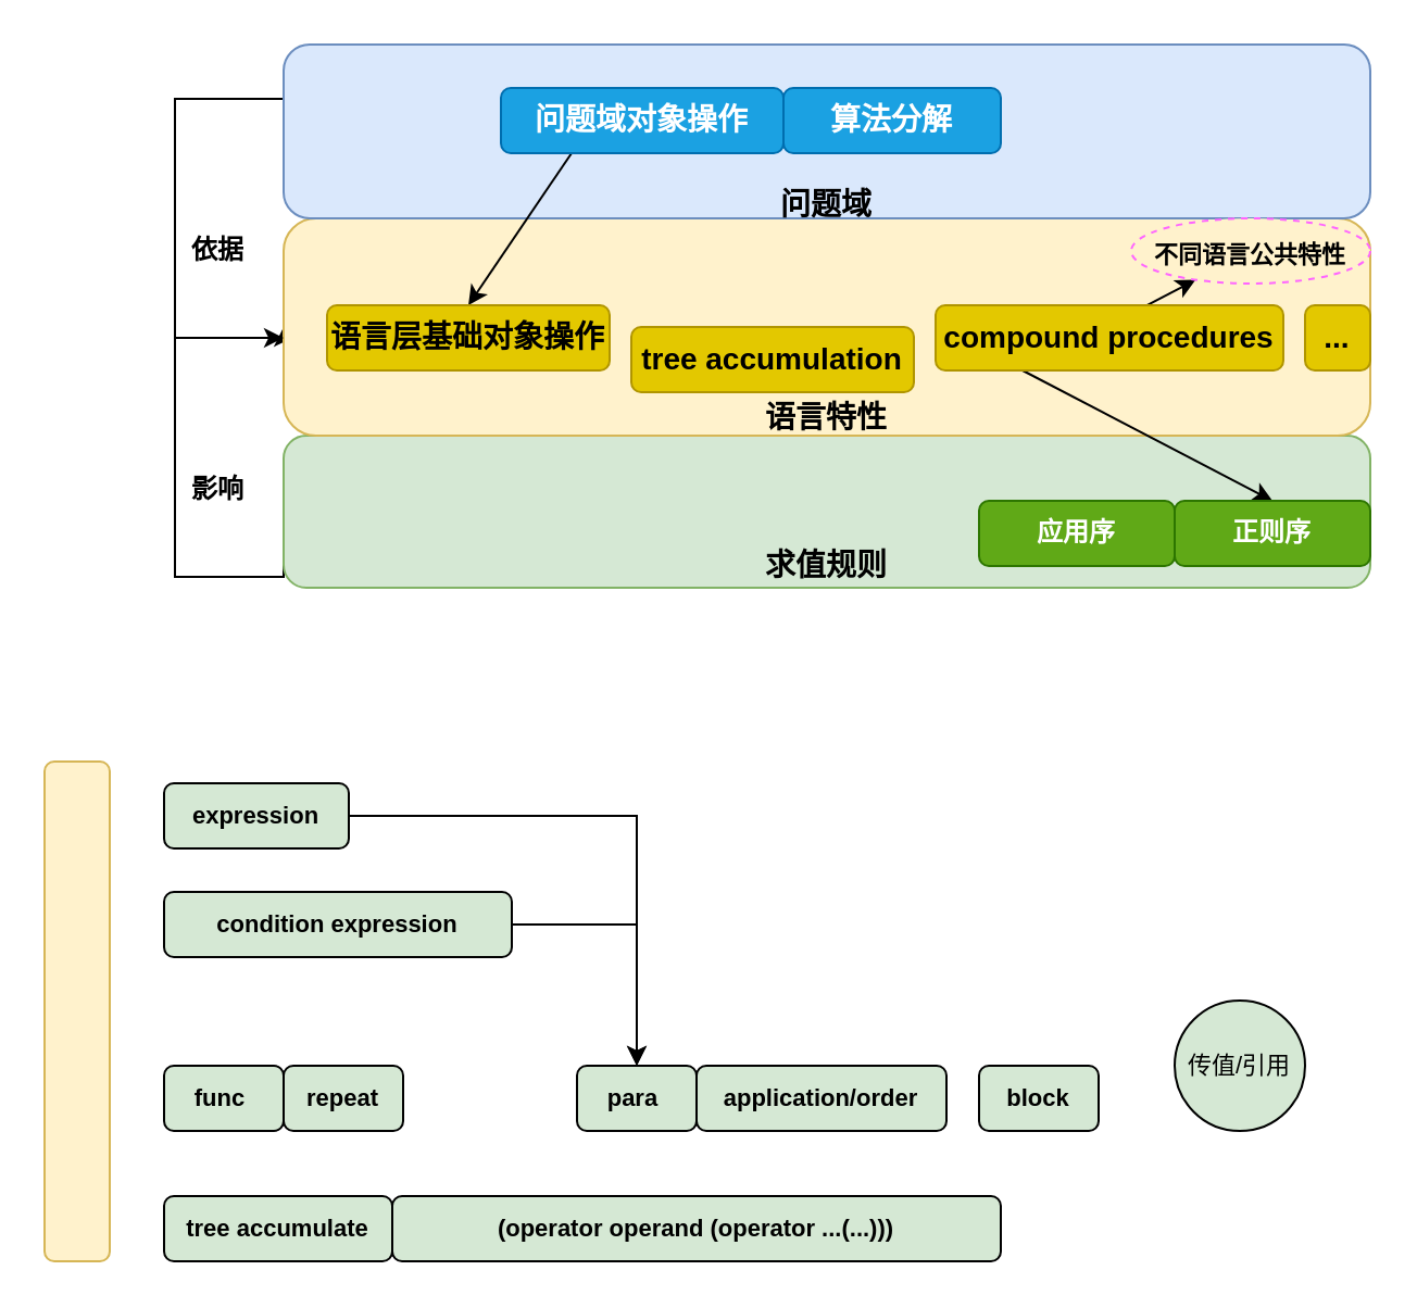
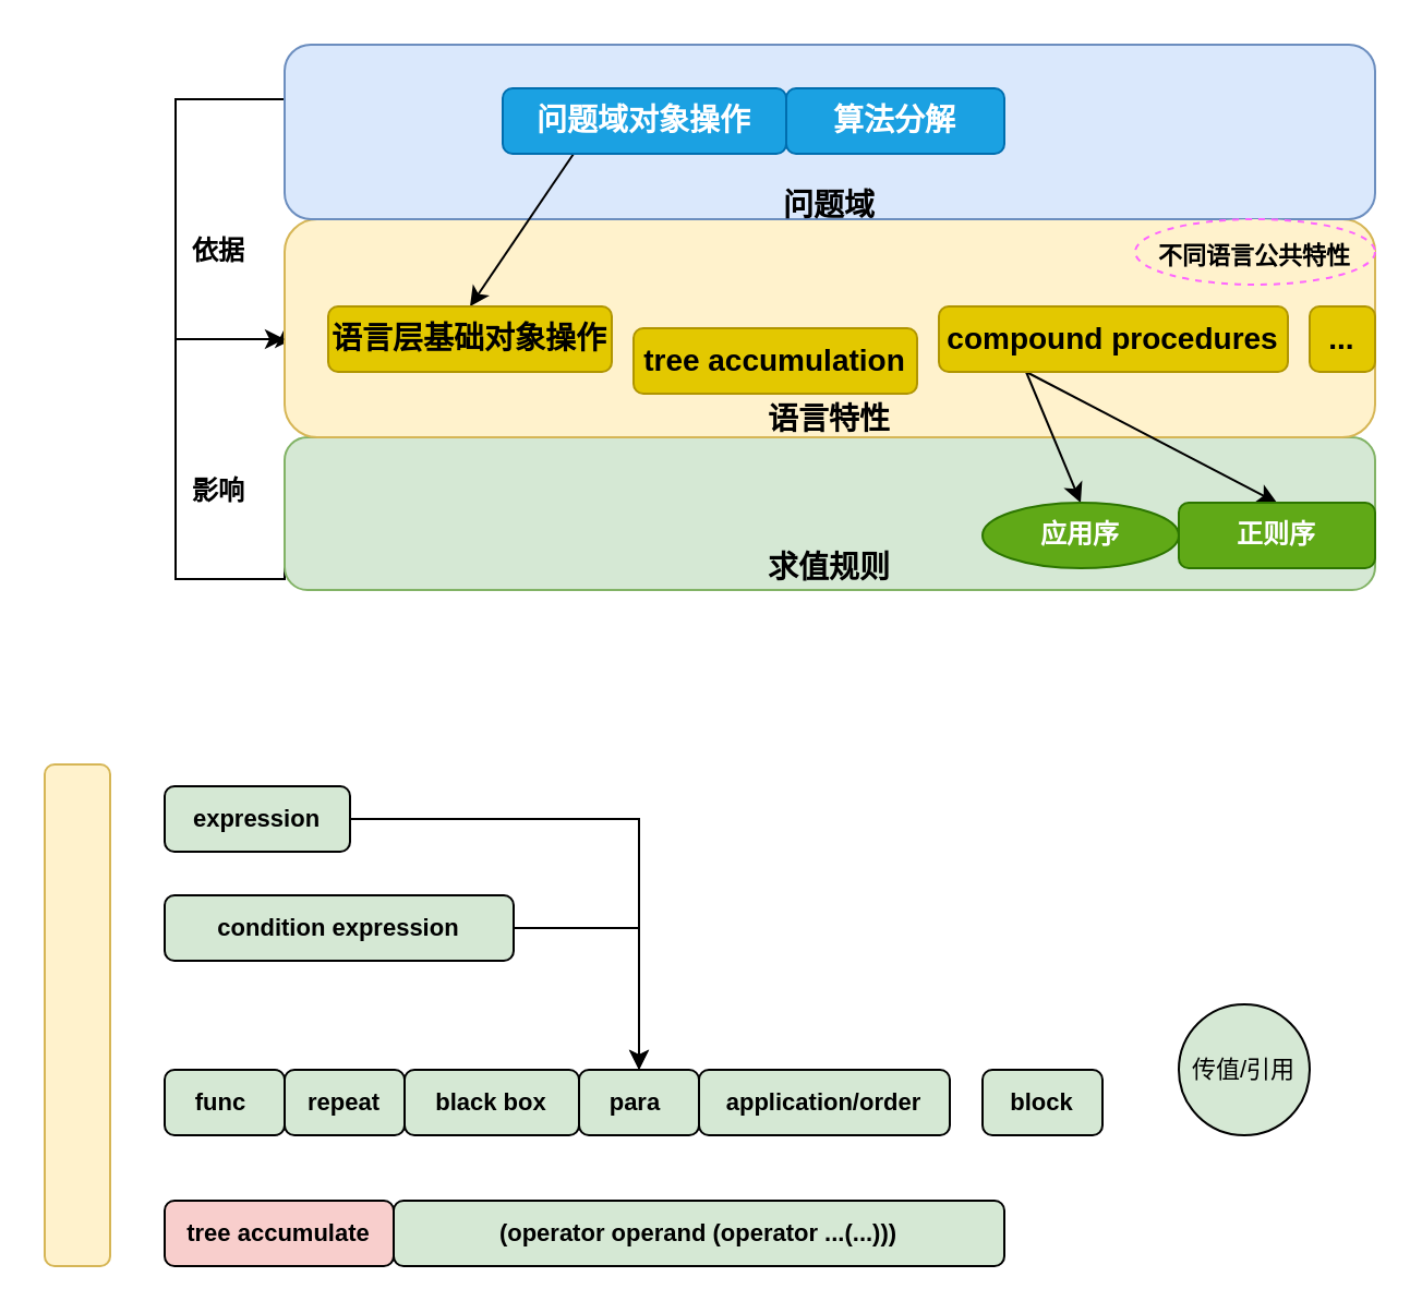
- <mxCell id="12" style="edgeStyle=none;rounded=0;orthogonalLoop=1;jettySize=auto;html=1;exitX=0.25;exitY=1;exitDx=0;exitDy=0;" parent="1" source="14" target="20" edge="1"><mxGeometry relative="1" as="geometry" /></mxCell>
+ <mxCell id="12" style="edgeStyle=none;rounded=0;orthogonalLoop=1;jettySize=auto;html=1;exitX=0.25;exitY=1;exitDx=0;exitDy=0;entryX=0.5;entryY=0;entryDx=0;entryDy=0;" parent="1" source="14" target="15" edge="1"><mxGeometry relative="1" as="geometry" /></mxCell>
- <mxCell id="15" value="&lt;b&gt;应用序&lt;/b&gt;" style="rounded=1;whiteSpace=wrap;html=1;fillColor=#60a917;fontColor=#ffffff;strokeColor=#2D7600;" parent="1" vertex="1"><mxGeometry x="450" y="230" width="90" height="30" as="geometry" /></mxCell>
+ <mxCell id="15" value="&lt;b&gt;应用序&lt;/b&gt;" style="ellipse;whiteSpace=wrap;html=1;fillColor=#60a917;fontColor=#ffffff;strokeColor=#2D7600;" parent="1" vertex="1"><mxGeometry x="450" y="230" width="90" height="30" as="geometry" /></mxCell>
+ <mxCell id="30" value="&lt;b&gt;black box&lt;/b&gt;" style="rounded=1;whiteSpace=wrap;html=1;fontSize=11;fillColor=#D5E8D4;" vertex="1" parent="1"><mxGeometry x="185" y="490" width="80" height="30" as="geometry" /></mxCell>
- <mxCell id="25" value="&lt;b&gt;tree accumulate&lt;/b&gt;" style="rounded=1;whiteSpace=wrap;html=1;fontSize=11;fillColor=#D5E8D4;" vertex="1" parent="1"><mxGeometry x="75" y="550" width="105" height="30" as="geometry" /></mxCell>
+ <mxCell id="25" value="&lt;b&gt;tree accumulate&lt;/b&gt;" style="rounded=1;whiteSpace=wrap;html=1;fontSize=11;fillColor=#f8cecc;" vertex="1" parent="1"><mxGeometry x="75" y="550" width="105" height="30" as="geometry" /></mxCell>
